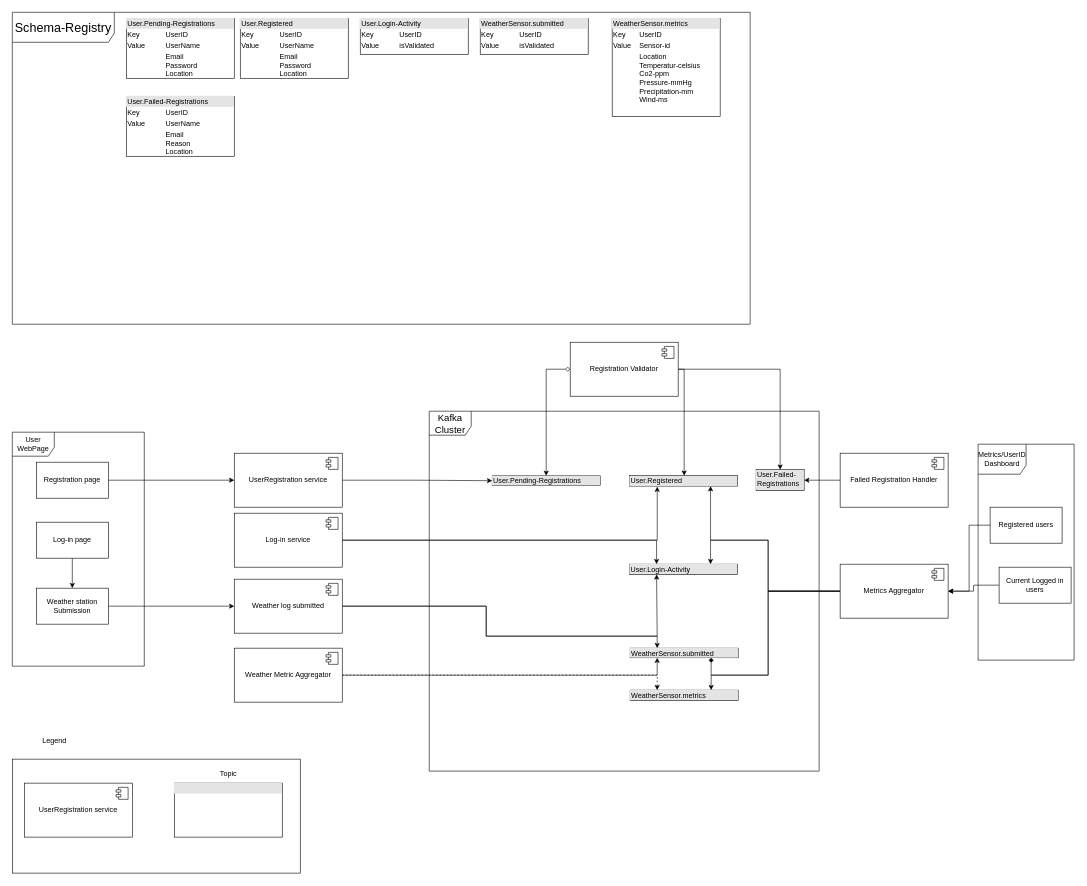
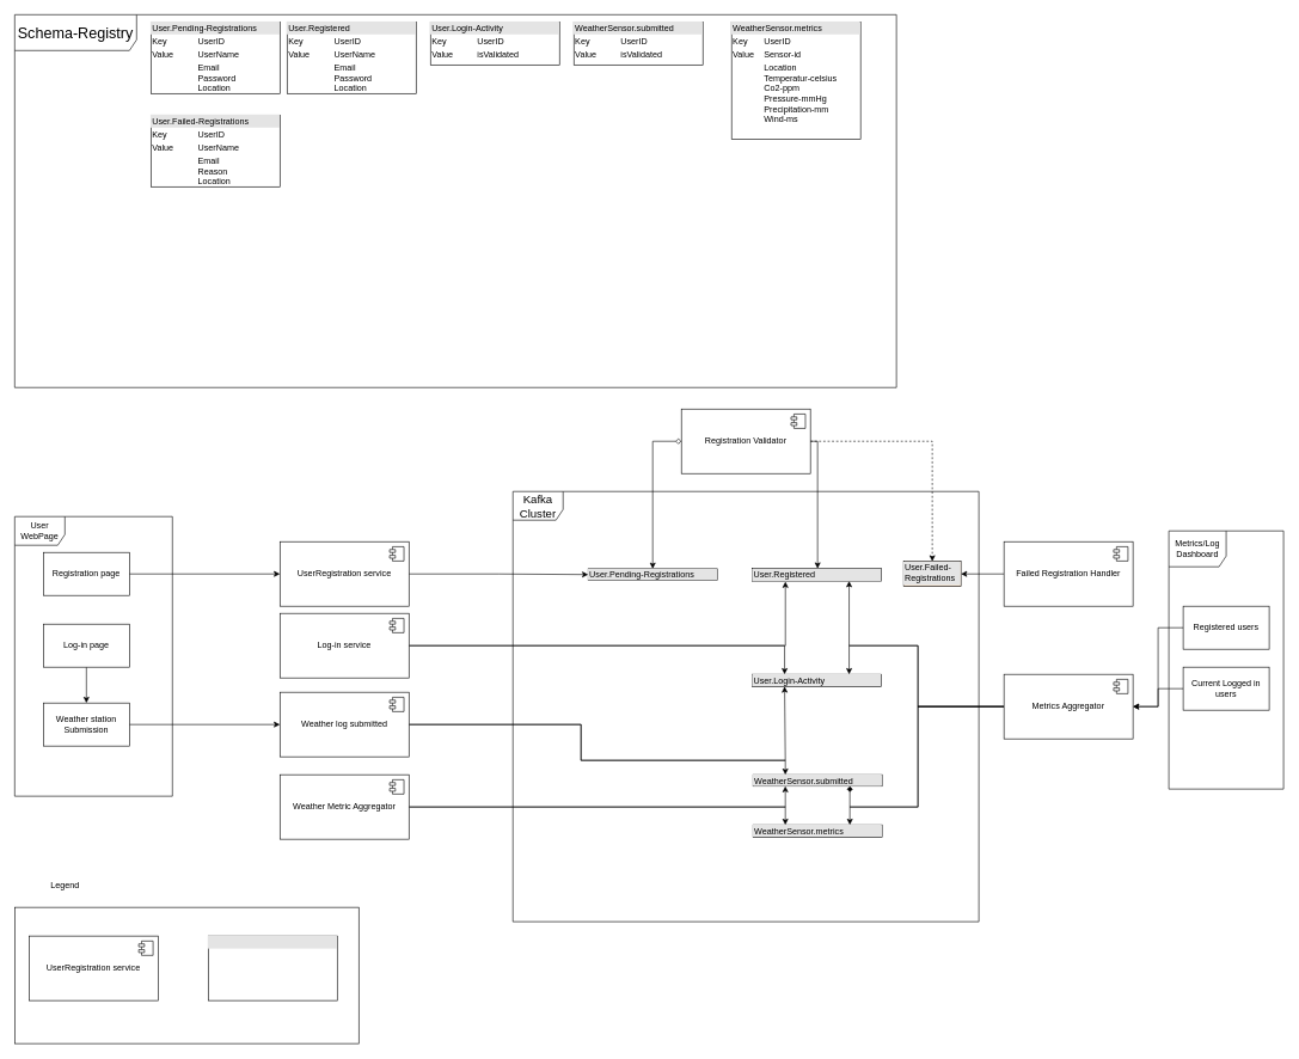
- <mxCell id="31" style="edgeStyle=orthogonalEdgeStyle;rounded=0;orthogonalLoop=1;jettySize=auto;html=1;entryX=0.5;entryY=0;entryDx=0;entryDy=0;" parent="1" source="32" target="52" edge="1"><mxGeometry relative="1" as="geometry" /></mxCell>
+ <mxCell id="31" style="edgeStyle=orthogonalEdgeStyle;rounded=0;orthogonalLoop=1;jettySize=auto;html=1;entryX=0.5;entryY=0;entryDx=0;entryDy=0;dashed=1;" parent="1" source="32" target="52" edge="1"><mxGeometry relative="1" as="geometry" /></mxCell>
- <mxCell id="14" value="Metrics/UserID&lt;br&gt;Dashboard" style="shape=umlFrame;whiteSpace=wrap;html=1;pointerEvents=0;width=80;height=50;" parent="1" vertex="1"><mxGeometry x="1630" y="740" width="160" height="360" as="geometry" /></mxCell>
+ <mxCell id="14" value="Metrics/Log&lt;br&gt;Dashboard" style="shape=umlFrame;whiteSpace=wrap;html=1;pointerEvents=0;width=80;height=50;" parent="1" vertex="1"><mxGeometry x="1630" y="740" width="160" height="360" as="geometry" /></mxCell>
- <mxCell id="43" value="Current Logged in users" style="rounded=0;whiteSpace=wrap;html=1;" parent="1" vertex="1"><mxGeometry x="1665" y="945" width="120" height="60" as="geometry" /></mxCell>
+ <mxCell id="43" value="Current Logged in users" style="rounded=0;whiteSpace=wrap;html=1;" parent="1" vertex="1"><mxGeometry x="1650" y="930" width="120" height="60" as="geometry" /></mxCell>
- <mxCell id="47" style="edgeStyle=orthogonalEdgeStyle;rounded=0;orthogonalLoop=1;jettySize=auto;html=1;entryX=0.25;entryY=0;entryDx=0;entryDy=0;dashed=1;" parent="1" source="49" target="51" edge="1"><mxGeometry relative="1" as="geometry" /></mxCell>
+ <mxCell id="47" style="edgeStyle=orthogonalEdgeStyle;rounded=0;orthogonalLoop=1;jettySize=auto;html=1;entryX=0.25;entryY=0;entryDx=0;entryDy=0;" parent="1" source="49" target="51" edge="1"><mxGeometry relative="1" as="geometry" /></mxCell>
- <mxCell id="26" value="Topic" style="text;html=1;align=center;verticalAlign=middle;resizable=0;points=[];autosize=1;strokeColor=none;fillColor=none;" parent="1" vertex="1"><mxGeometry x="355" y="1275" width="50" height="30" as="geometry" /></mxCell>
